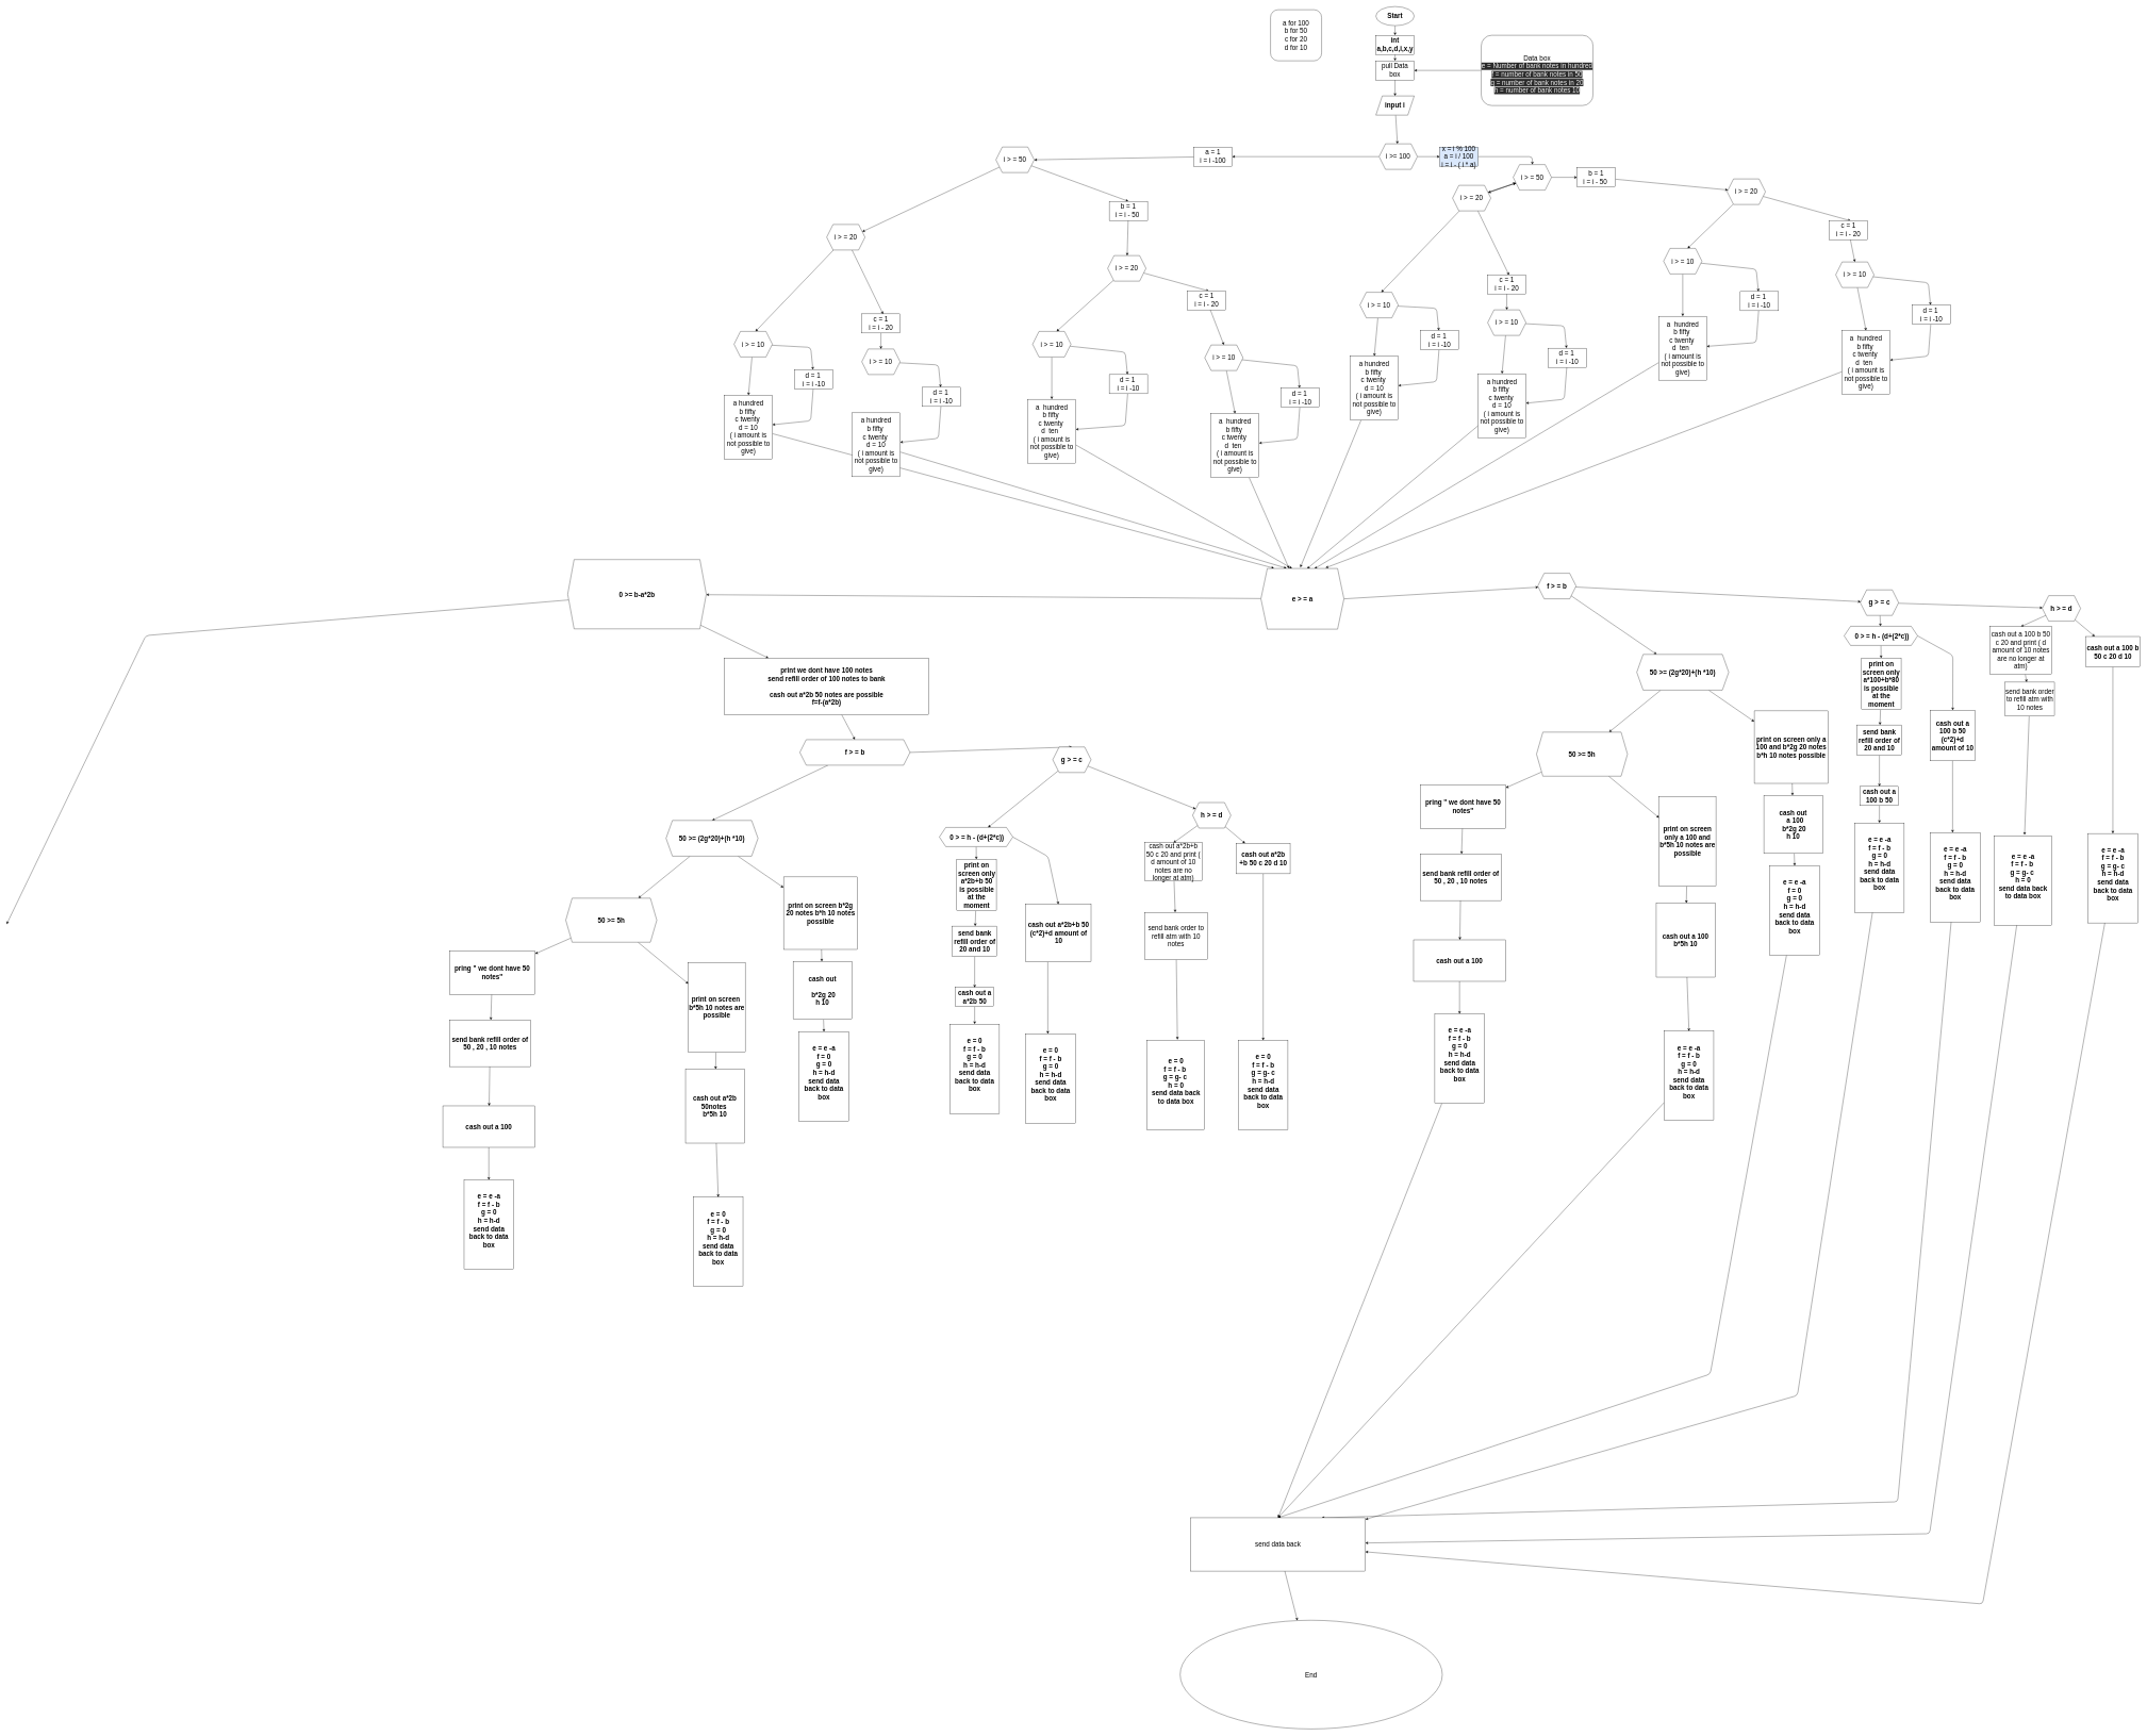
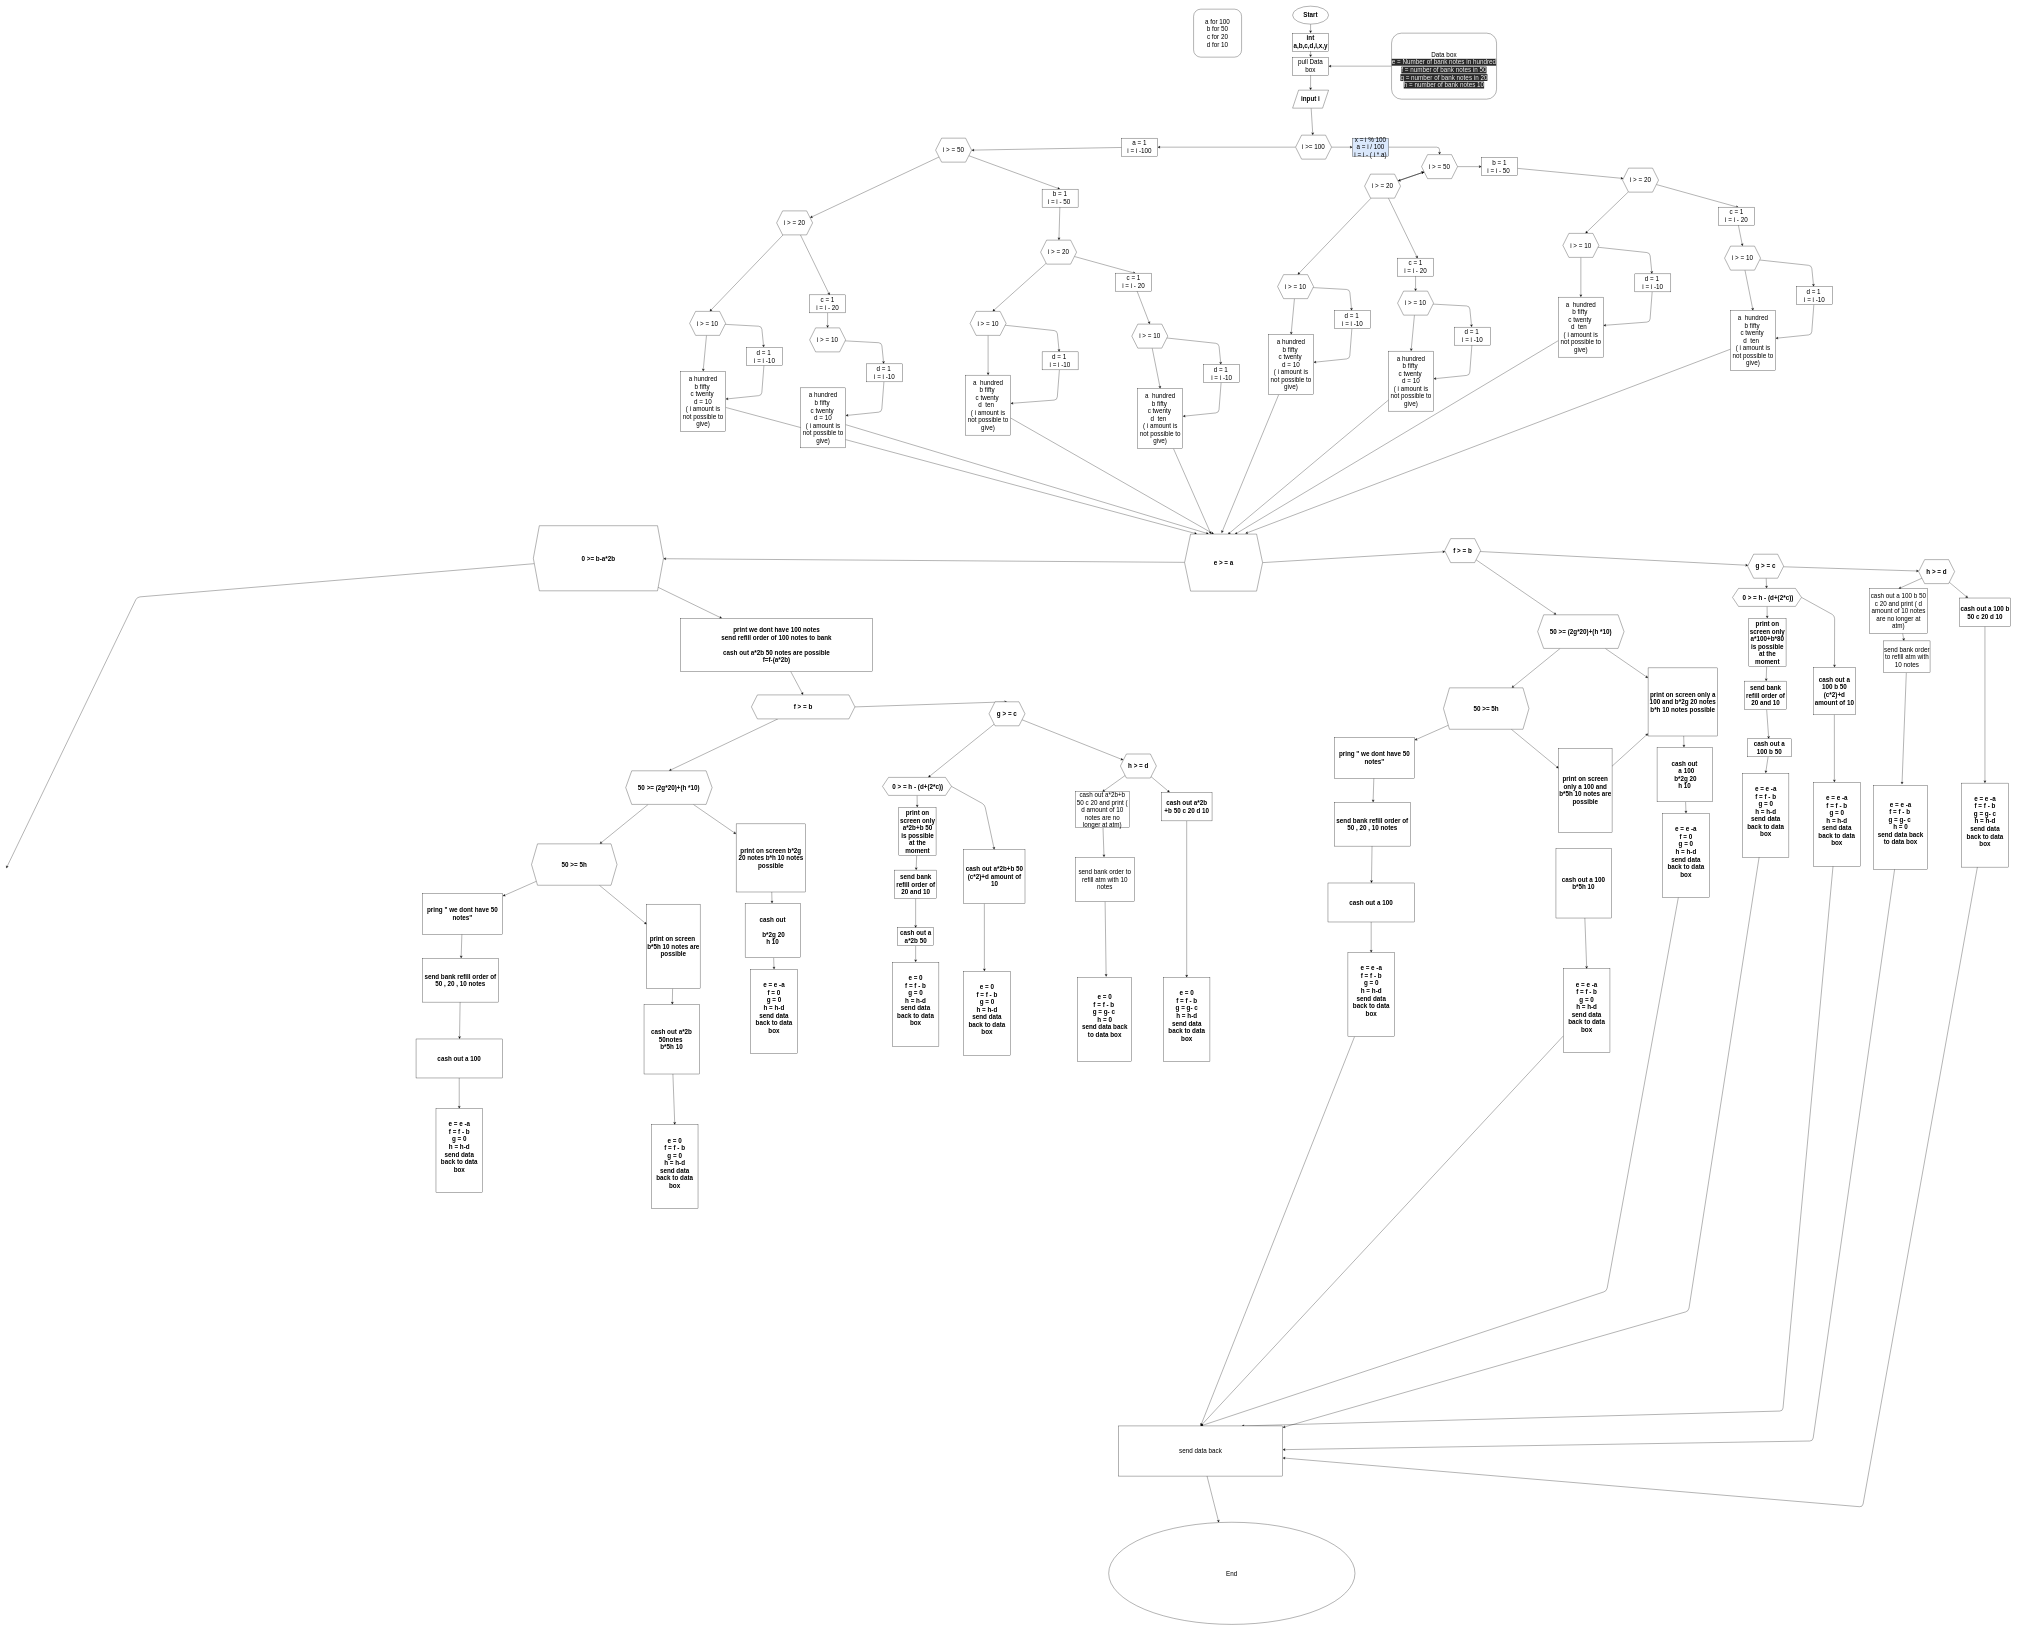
- <mxCell id="141" value="cash out a 100 b 50" style="whiteSpace=wrap;html=1;fontSize=21;gradientColor=none;spacing=3;fontStyle=1;" vertex="1" parent="1"><mxGeometry x="5825" y="2462.5" width="120" height="60" as="geometry" /></mxCell>
+ <mxCell id="141" value="cash out a 100 b 50" style="whiteSpace=wrap;html=1;fontSize=21;gradientColor=none;spacing=3;fontStyle=1;" vertex="1" parent="1"><mxGeometry x="5825" y="2462.5" width="145" height="60" as="geometry" /></mxCell>
- <mxCell id="156" value="" style="edgeStyle=none;html=1;fontSize=21;" edge="1" parent="1" source="157" target="159"><mxGeometry relative="1" as="geometry" /></mxCell>
+ <mxCell id="156" value="" style="edgeStyle=none;html=1;fontSize=21;" edge="1" parent="1" source="157" target="148"><mxGeometry relative="1" as="geometry" /></mxCell>
